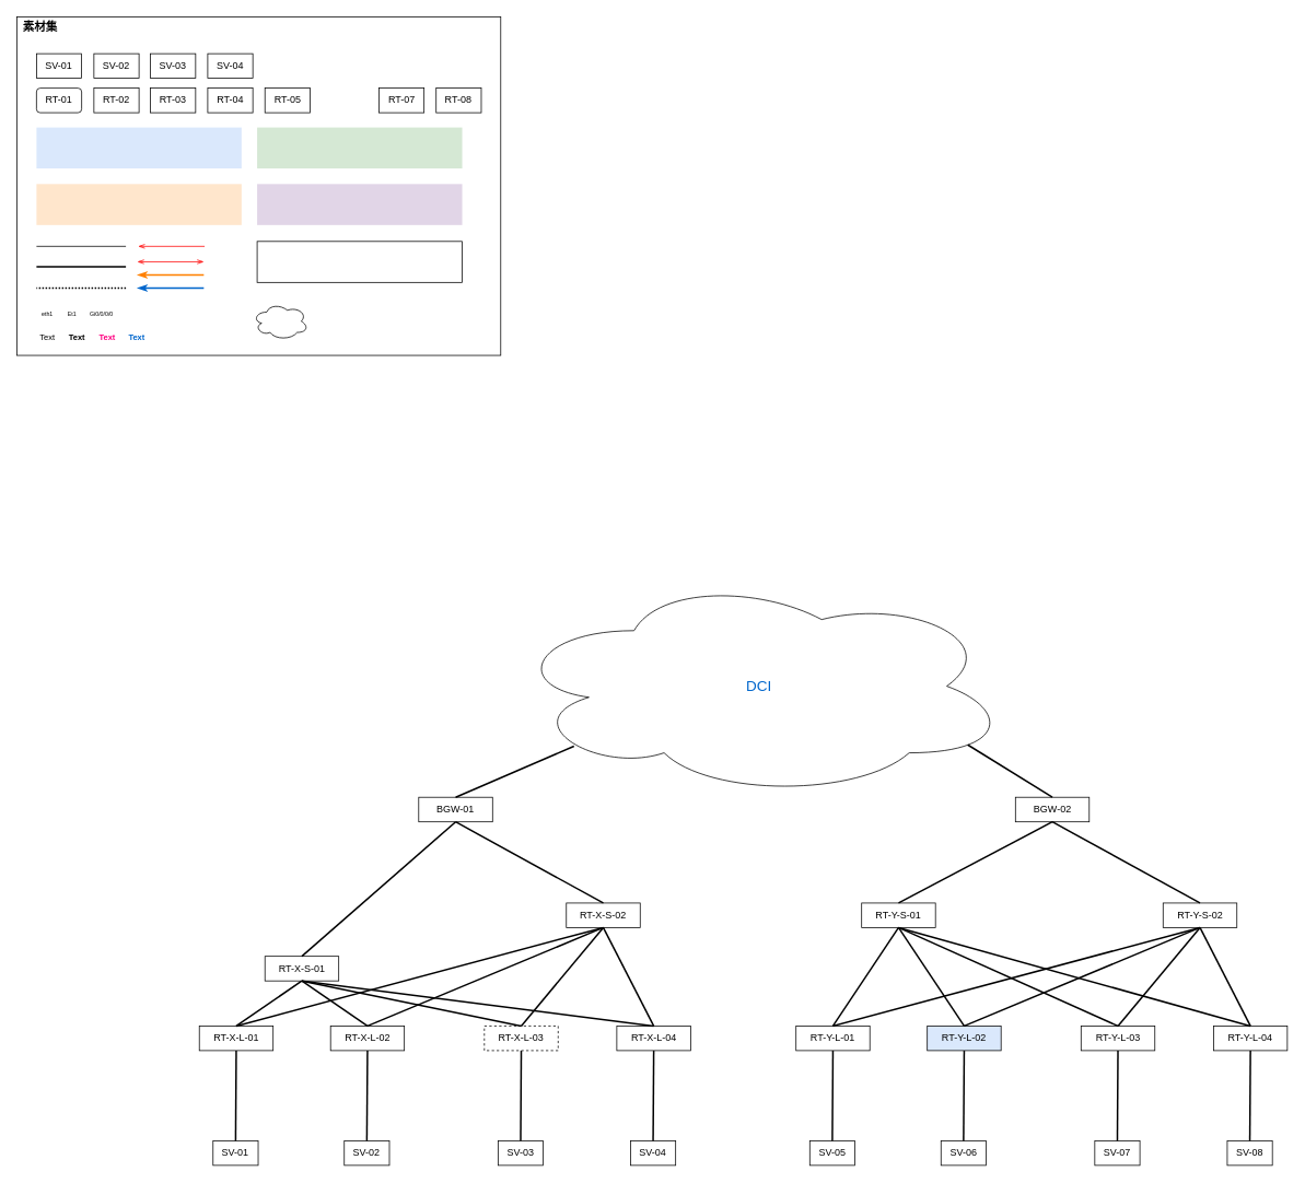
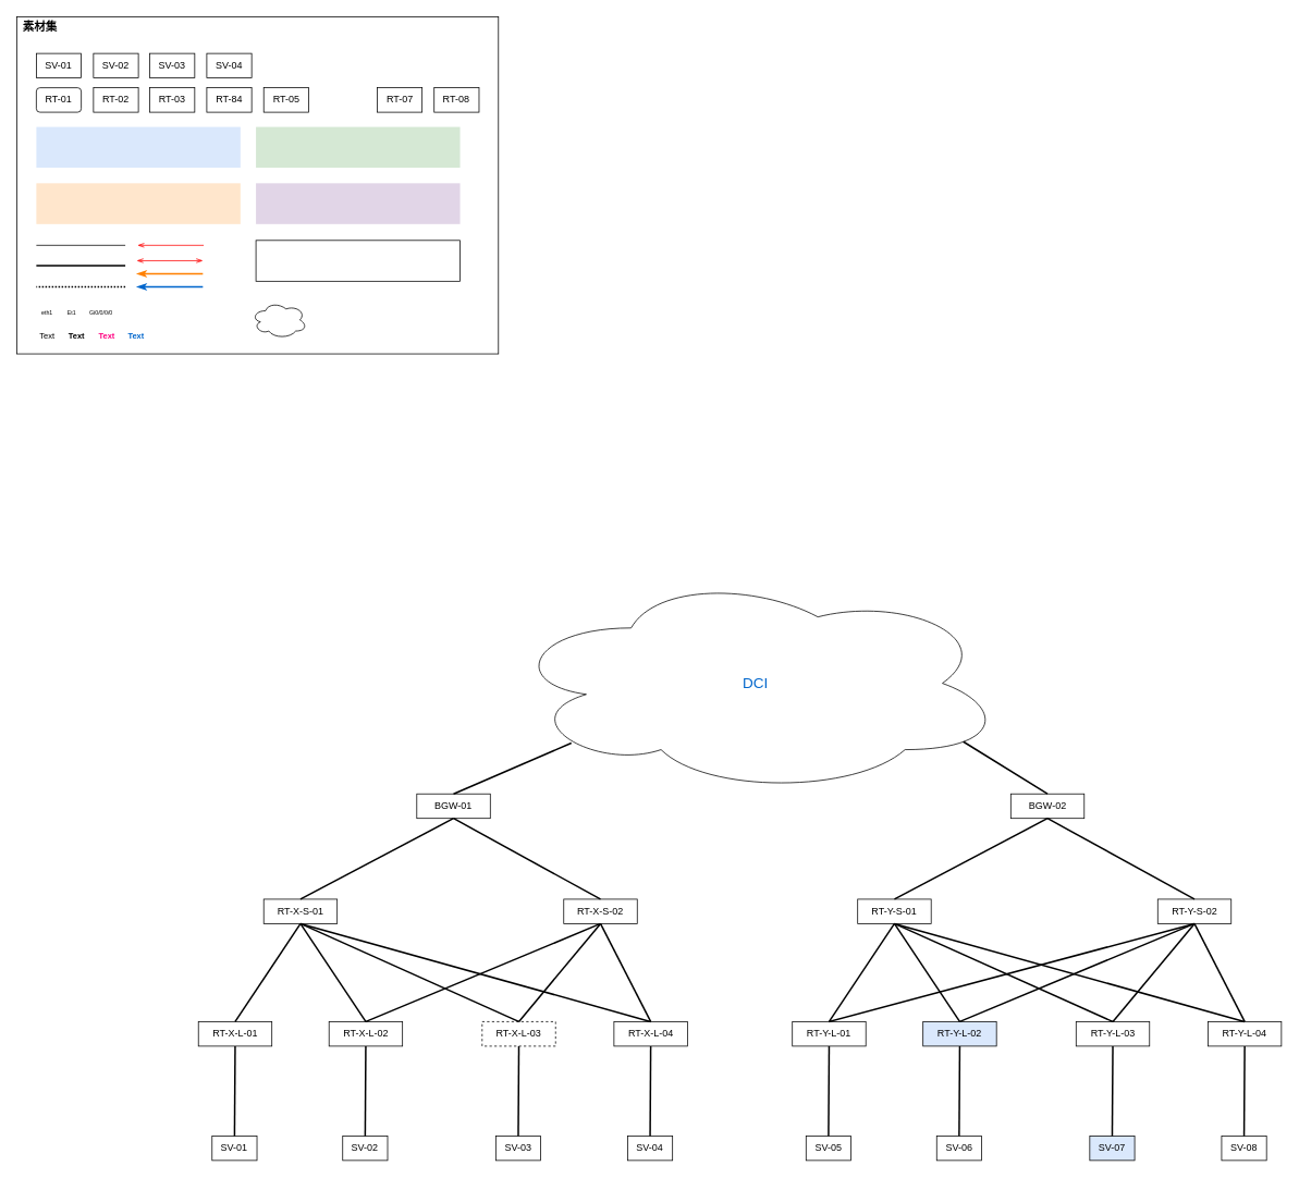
- <mxCell id="11" value="RT-04" style="rounded=0;whiteSpace=wrap;html=1;" parent="1" vertex="1"><mxGeometry x="252.75" y="107" width="55" height="30" as="geometry" /></mxCell>
+ <mxCell id="11" value="RT-84" style="rounded=0;whiteSpace=wrap;html=1;" parent="1" vertex="1"><mxGeometry x="252.75" y="107" width="55" height="30" as="geometry" /></mxCell>
- <mxCell id="44" value="RT-X-S-01" style="rounded=0;whiteSpace=wrap;html=1;" vertex="1" parent="1"><mxGeometry x="322.5" y="1166" width="90" height="30" as="geometry" /></mxCell>
+ <mxCell id="44" value="RT-X-S-01" style="rounded=0;whiteSpace=wrap;html=1;" vertex="1" parent="1"><mxGeometry x="322.5" y="1101" width="90" height="30" as="geometry" /></mxCell>
- <mxCell id="55" style="edgeStyle=none;html=1;fontSize=9;endArrow=none;endFill=0;entryX=0.5;entryY=1;entryDx=0;entryDy=0;strokeWidth=2;exitX=0.5;exitY=0;exitDx=0;exitDy=0;" edge="1" parent="1" source="42" target="43"><mxGeometry relative="1" as="geometry"><mxPoint x="870" y="1141" as="targetPoint" /><mxPoint x="979" y="1141" as="sourcePoint" /></mxGeometry></mxCell>
- <mxCell id="62" value="SV-07" style="rounded=0;whiteSpace=wrap;html=1;" vertex="1" parent="1"><mxGeometry x="1334.25" y="1391" width="55" height="30" as="geometry" /></mxCell>
+ <mxCell id="62" value="SV-07" style="rounded=0;whiteSpace=wrap;html=1;fillColor=#dae8fc;" vertex="1" parent="1"><mxGeometry x="1334.25" y="1391" width="55" height="30" as="geometry" /></mxCell>
